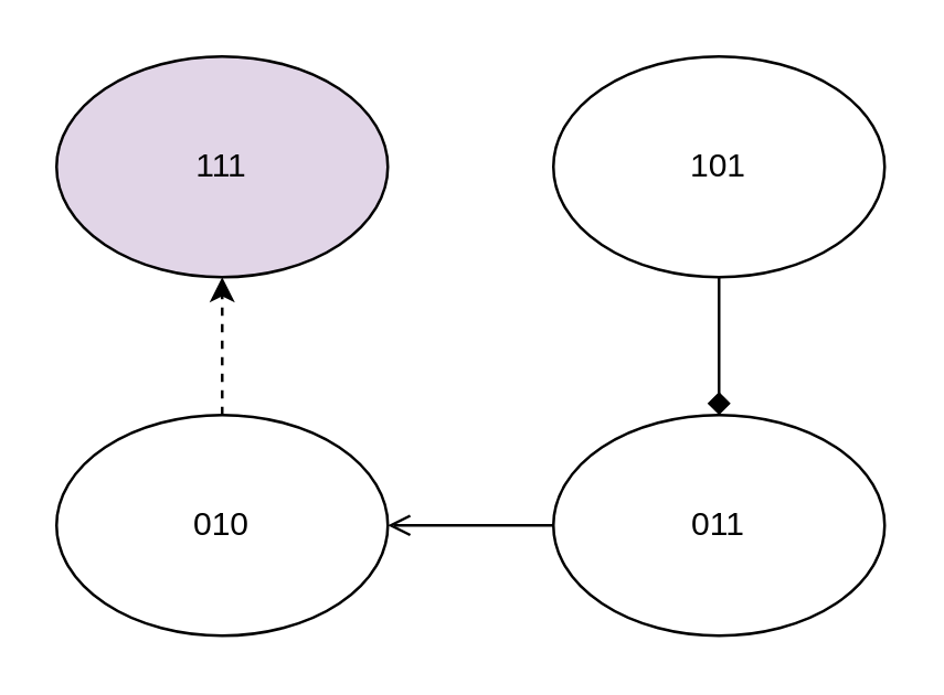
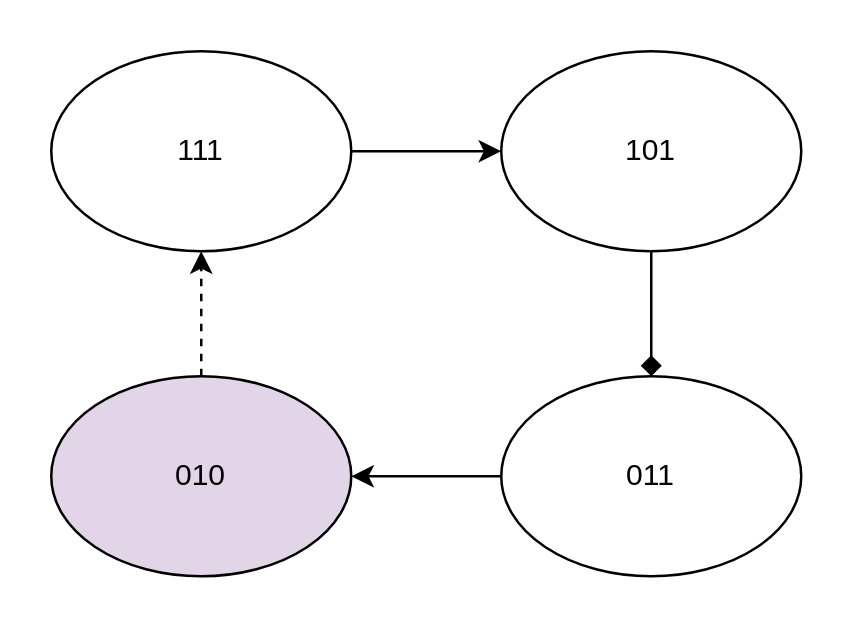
- <mxCell id="3" value="111" style="ellipse;whiteSpace=wrap;html=1;fillColor=#e1d5e7;" parent="1" vertex="1"><mxGeometry x="20" y="20" width="120" height="80" as="geometry" /></mxCell>
+ <mxCell id="3" value="111" style="ellipse;whiteSpace=wrap;html=1;" parent="1" vertex="1"><mxGeometry x="20" y="20" width="120" height="80" as="geometry" /></mxCell>
+ <mxCell id="2" style="edgeStyle=none;html=1;exitX=1;exitY=0.5;exitDx=0;exitDy=0;entryX=0;entryY=0.5;entryDx=0;entryDy=0;fontFamily=Helvetica;fontSize=12;fontColor=default;" parent="1" source="3" target="9" edge="1"><mxGeometry relative="1" as="geometry" /></mxCell>
- <mxCell id="5" value="010" style="ellipse;whiteSpace=wrap;html=1;" parent="1" vertex="1"><mxGeometry x="20" y="150" width="120" height="80" as="geometry" /></mxCell>
+ <mxCell id="5" value="010" style="ellipse;whiteSpace=wrap;html=1;fillColor=#e1d5e7;" parent="1" vertex="1"><mxGeometry x="20" y="150" width="120" height="80" as="geometry" /></mxCell>
- <mxCell id="6" style="edgeStyle=none;html=1;fontFamily=Helvetica;fontSize=12;fontColor=default;endArrow=open;" parent="1" source="7" target="5" edge="1"><mxGeometry relative="1" as="geometry" /></mxCell>
+ <mxCell id="6" style="edgeStyle=none;html=1;fontFamily=Helvetica;fontSize=12;fontColor=default;" parent="1" source="7" target="5" edge="1"><mxGeometry relative="1" as="geometry" /></mxCell>
